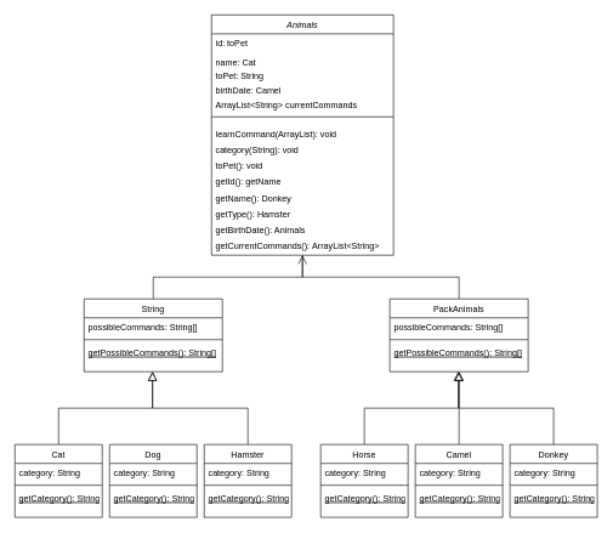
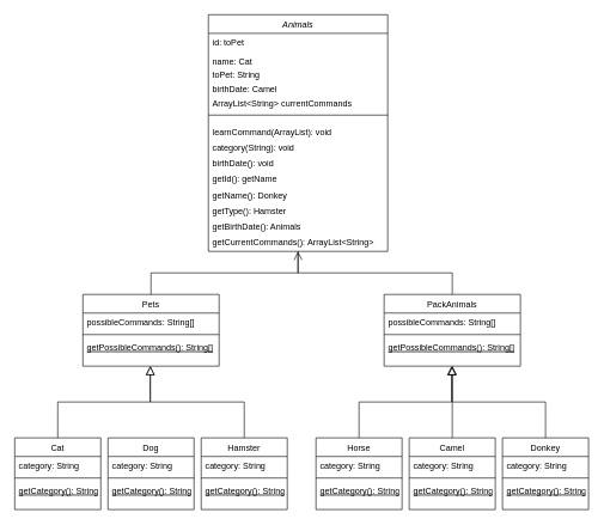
- <mxCell id="11" value="toPet(): void" style="text;align=left;verticalAlign=top;spacingLeft=4;spacingRight=4;overflow=hidden;rotatable=0;points=[[0,0.5],[1,0.5]];portConstraint=eastwest;" vertex="1" parent="2"><mxGeometry y="194" width="250" height="22" as="geometry" /></mxCell>
+ <mxCell id="11" value="birthDate(): void" style="text;align=left;verticalAlign=top;spacingLeft=4;spacingRight=4;overflow=hidden;rotatable=0;points=[[0,0.5],[1,0.5]];portConstraint=eastwest;" vertex="1" parent="2"><mxGeometry y="194" width="250" height="22" as="geometry" /></mxCell>
- <mxCell id="17" value="String" style="swimlane;fontStyle=0;align=center;verticalAlign=top;childLayout=stackLayout;horizontal=1;startSize=26;horizontalStack=0;resizeParent=1;resizeLast=0;collapsible=1;marginBottom=0;rounded=0;shadow=0;strokeWidth=1;" parent="1" vertex="1"><mxGeometry x="115" y="410" width="190" height="100" as="geometry"><mxRectangle x="130" y="380" width="160" height="26" as="alternateBounds" /></mxGeometry></mxCell>
+ <mxCell id="17" value="Pets" style="swimlane;fontStyle=0;align=center;verticalAlign=top;childLayout=stackLayout;horizontal=1;startSize=26;horizontalStack=0;resizeParent=1;resizeLast=0;collapsible=1;marginBottom=0;rounded=0;shadow=0;strokeWidth=1;" parent="1" vertex="1"><mxGeometry x="115" y="410" width="190" height="100" as="geometry"><mxRectangle x="130" y="380" width="160" height="26" as="alternateBounds" /></mxGeometry></mxCell>
